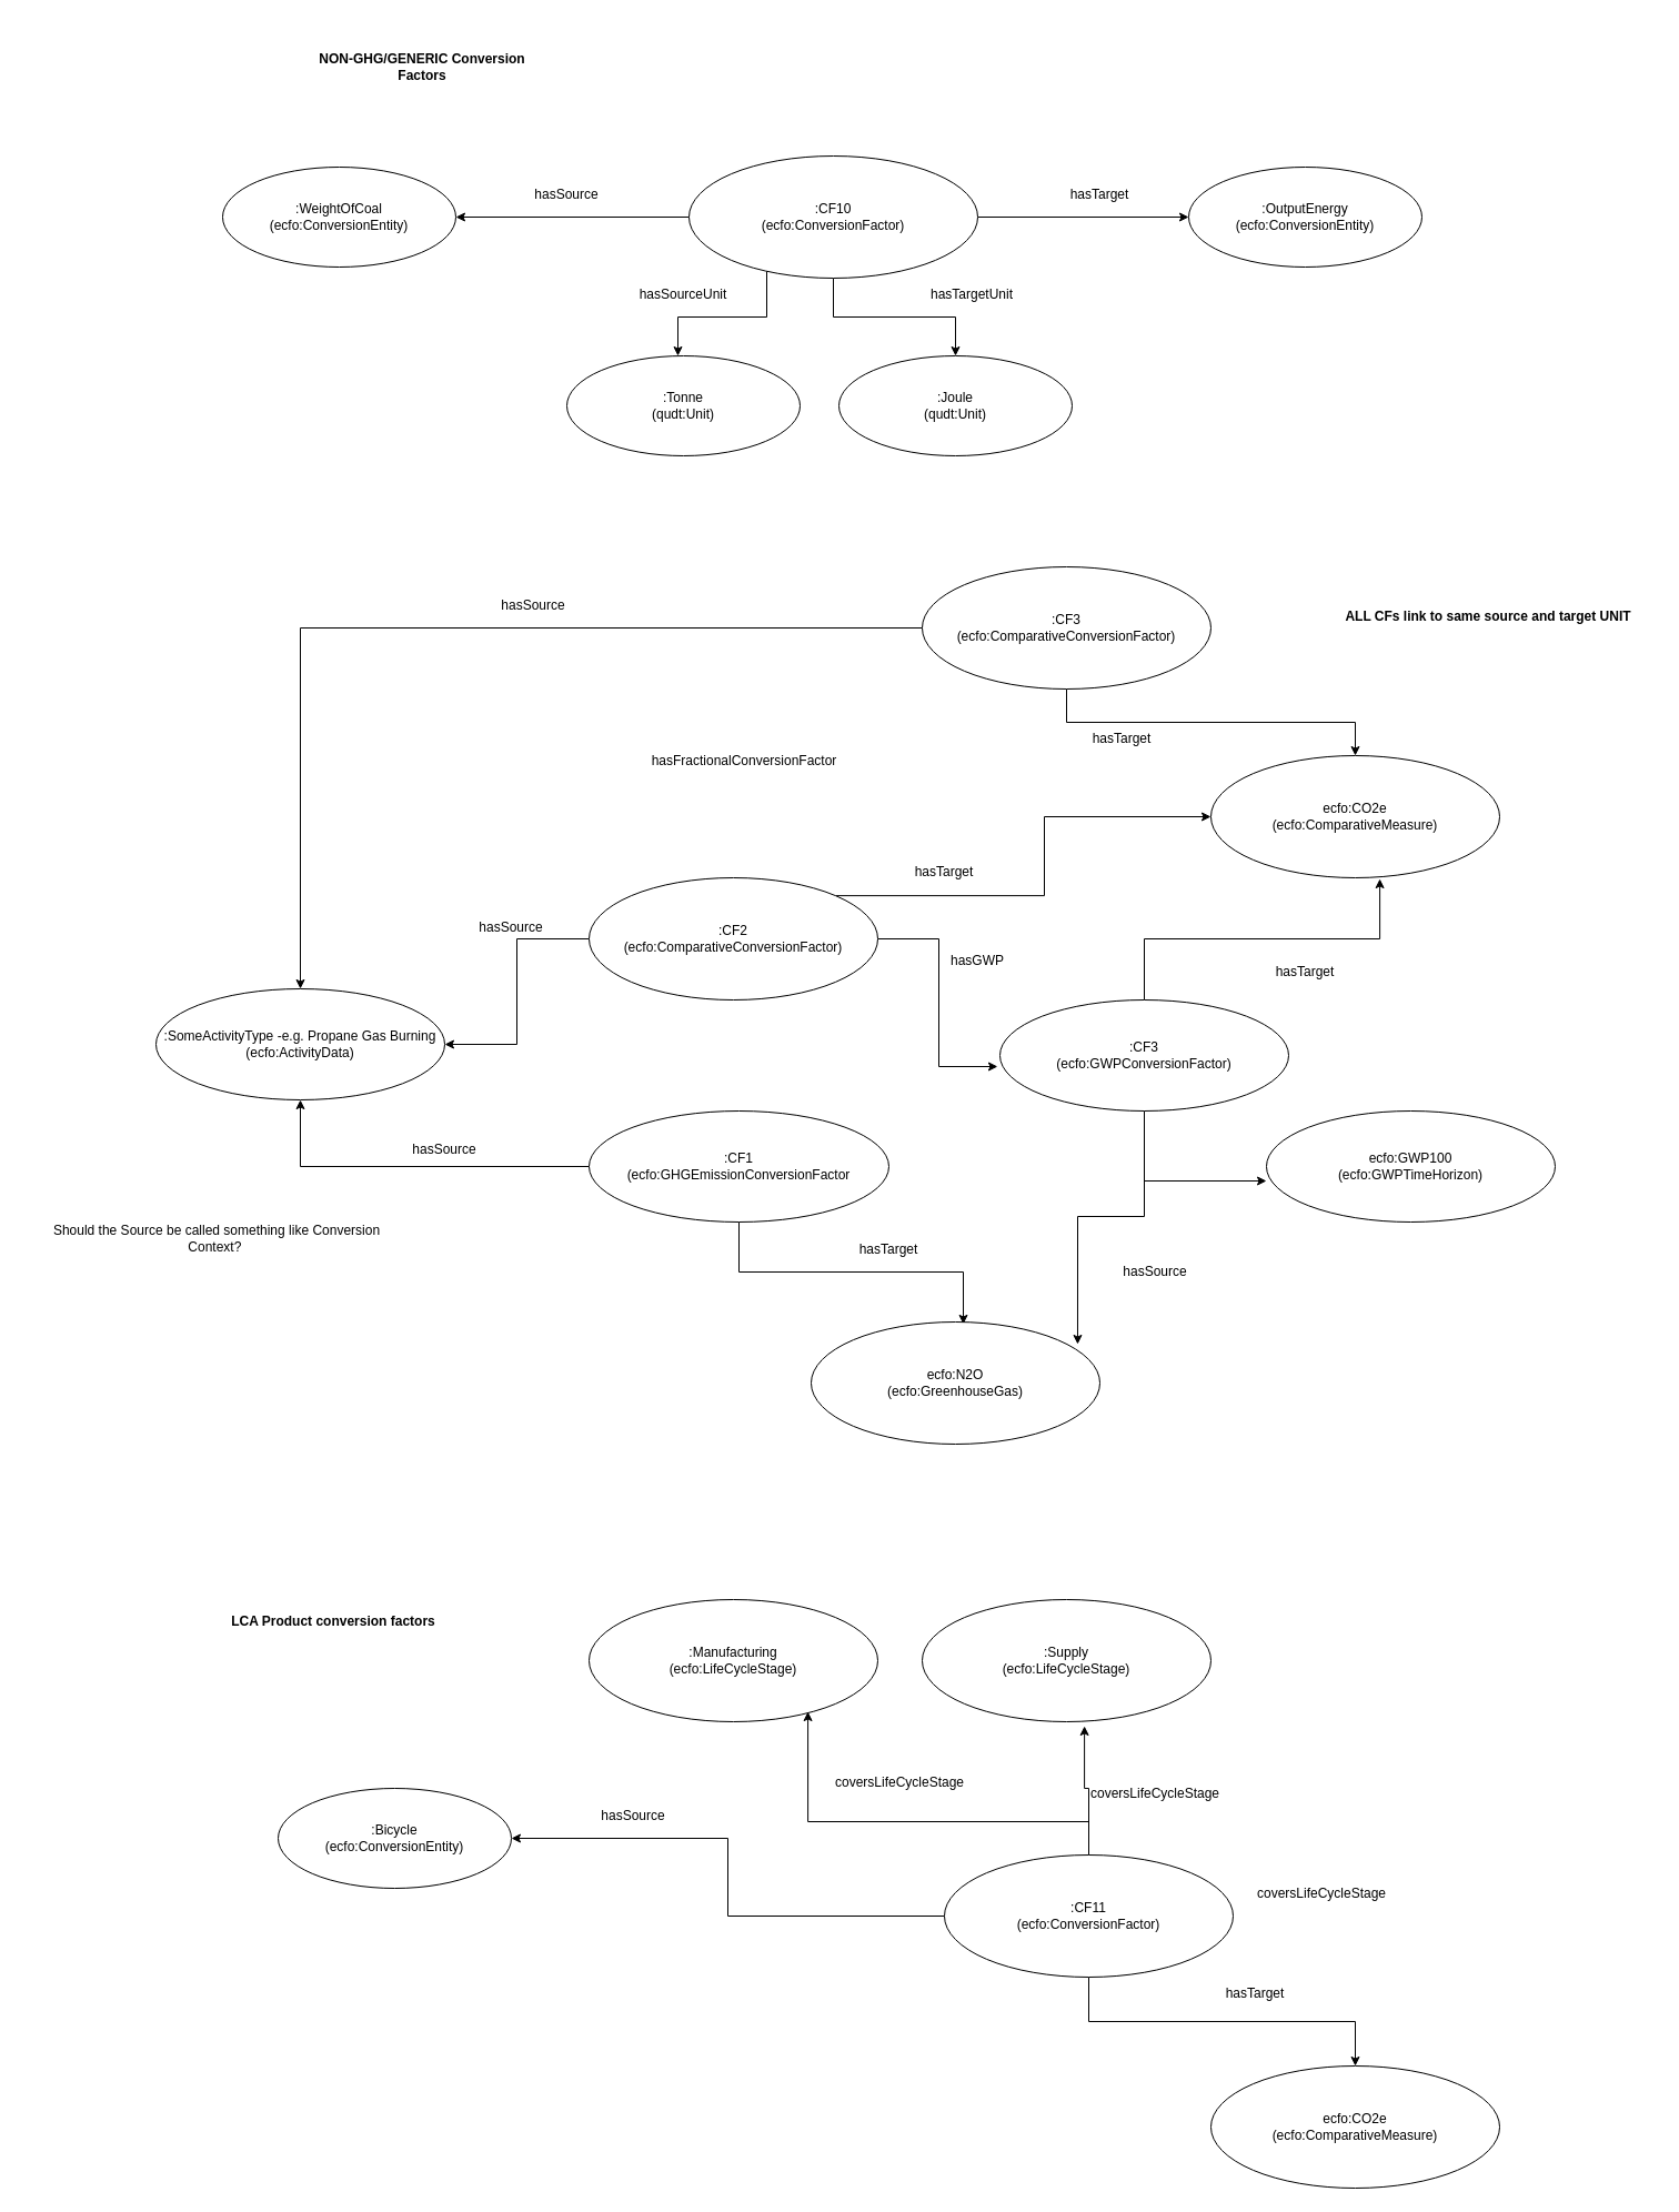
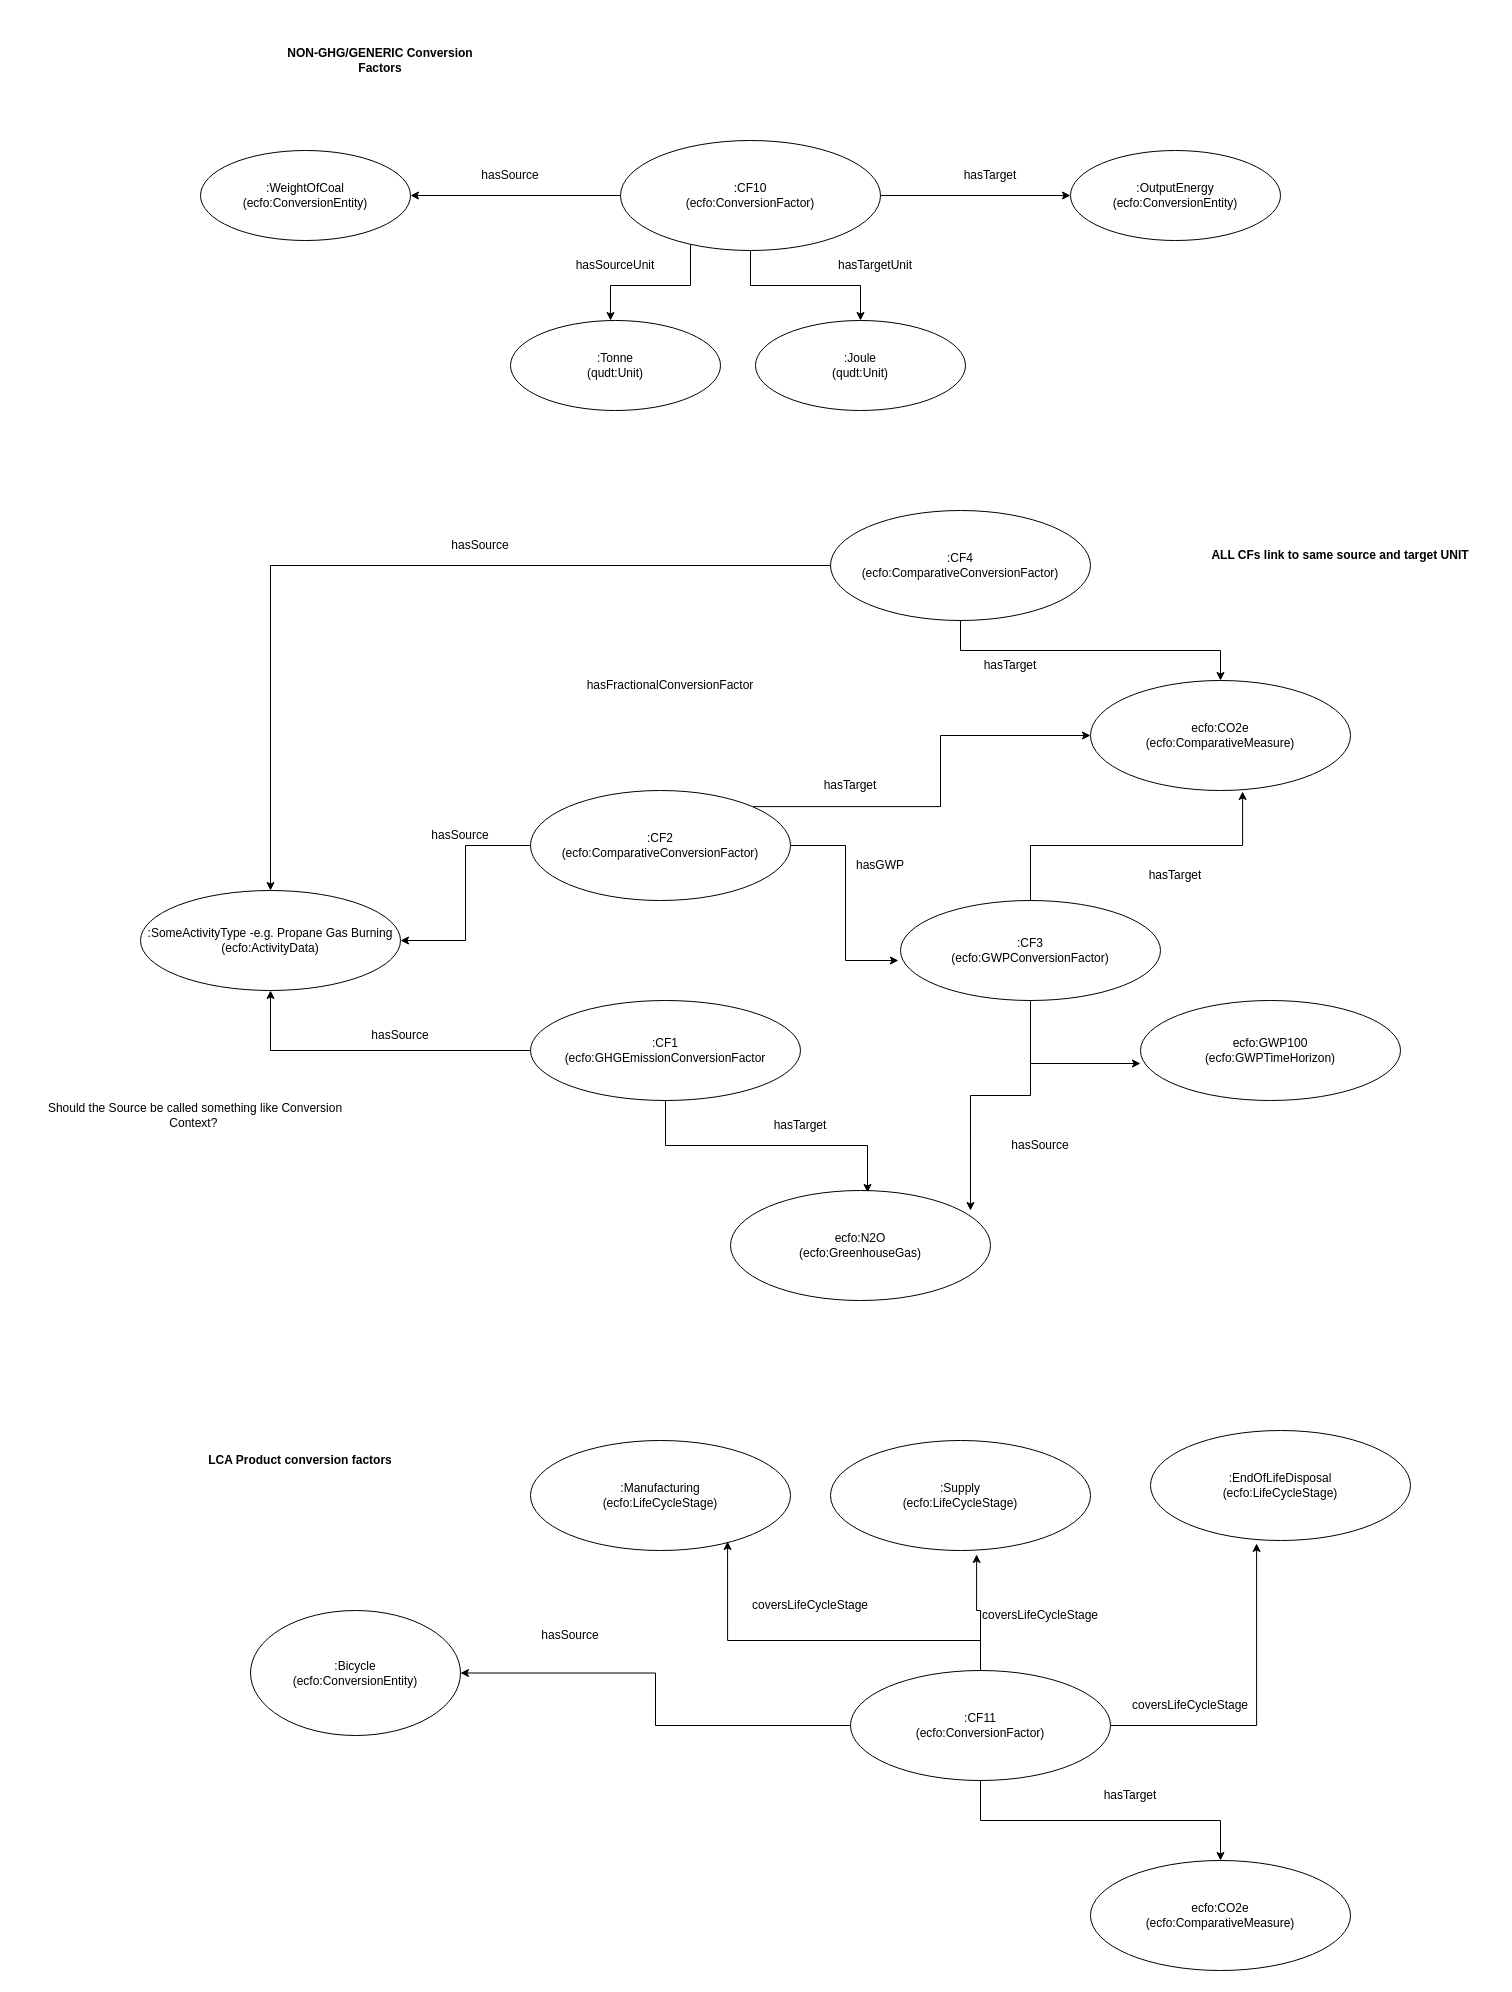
- <mxCell id="18" value=":CF3&lt;br&gt;(ecfo:ComparativeConversionFactor)" style="ellipse;whiteSpace=wrap;html=1;" vertex="1" parent="1"><mxGeometry x="830" y="510" width="260" height="110" as="geometry" /></mxCell>
+ <mxCell id="18" value=":CF4&lt;br&gt;(ecfo:ComparativeConversionFactor)" style="ellipse;whiteSpace=wrap;html=1;" vertex="1" parent="1"><mxGeometry x="830" y="510" width="260" height="110" as="geometry" /></mxCell>
+ <mxCell id="54" value=":EndOfLifeDisposal&lt;br&gt;(ecfo:LifeCycleStage)" style="ellipse;whiteSpace=wrap;html=1;" vertex="1" parent="1"><mxGeometry x="1150" y="1430" width="260" height="110" as="geometry" /></mxCell>
- <mxCell id="50" value=":Bicycle&lt;br&gt;(ecfo:ConversionEntity)" style="ellipse;whiteSpace=wrap;html=1;" vertex="1" parent="1"><mxGeometry x="250" y="1610" width="210" height="90" as="geometry" /></mxCell>
+ <mxCell id="50" value=":Bicycle&lt;br&gt;(ecfo:ConversionEntity)" style="ellipse;whiteSpace=wrap;html=1;" vertex="1" parent="1"><mxGeometry x="250" y="1610" width="210" height="125" as="geometry" /></mxCell>
+ <mxCell id="47" style="edgeStyle=orthogonalEdgeStyle;rounded=0;orthogonalLoop=1;jettySize=auto;html=1;entryX=0.408;entryY=1.027;entryDx=0;entryDy=0;entryPerimeter=0;" edge="1" parent="1" source="49" target="54"><mxGeometry relative="1" as="geometry" /></mxCell>
